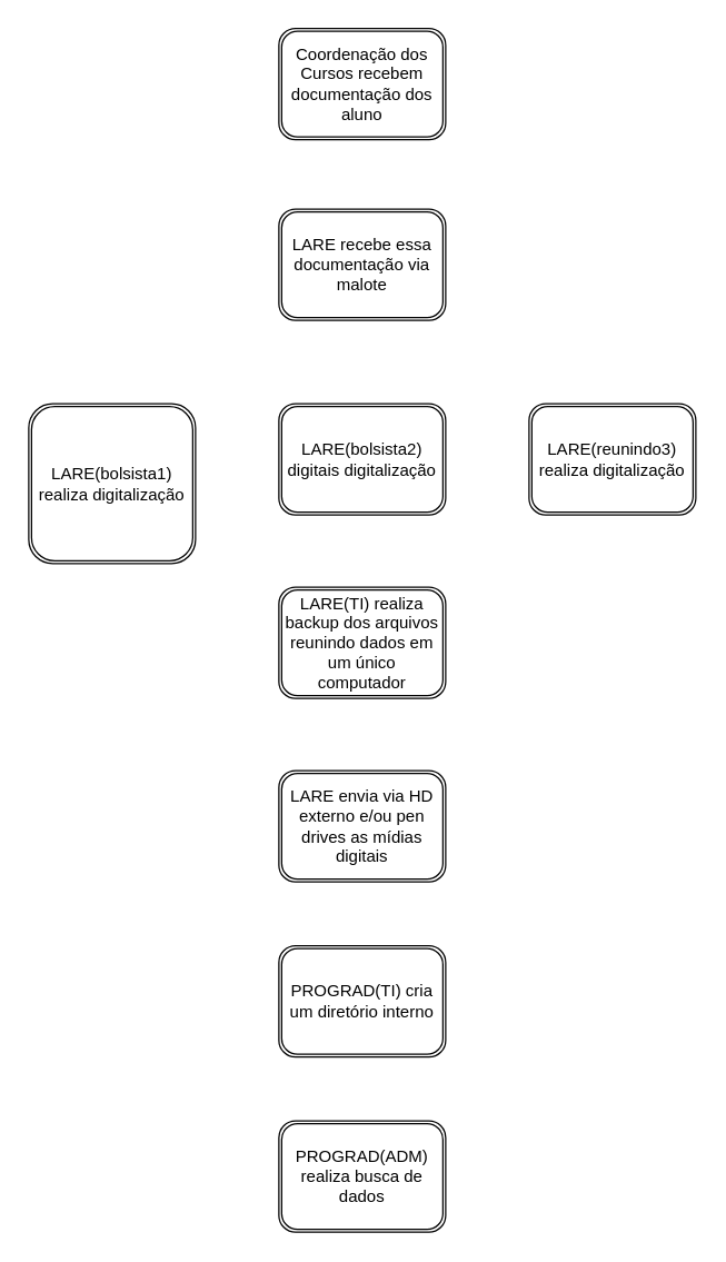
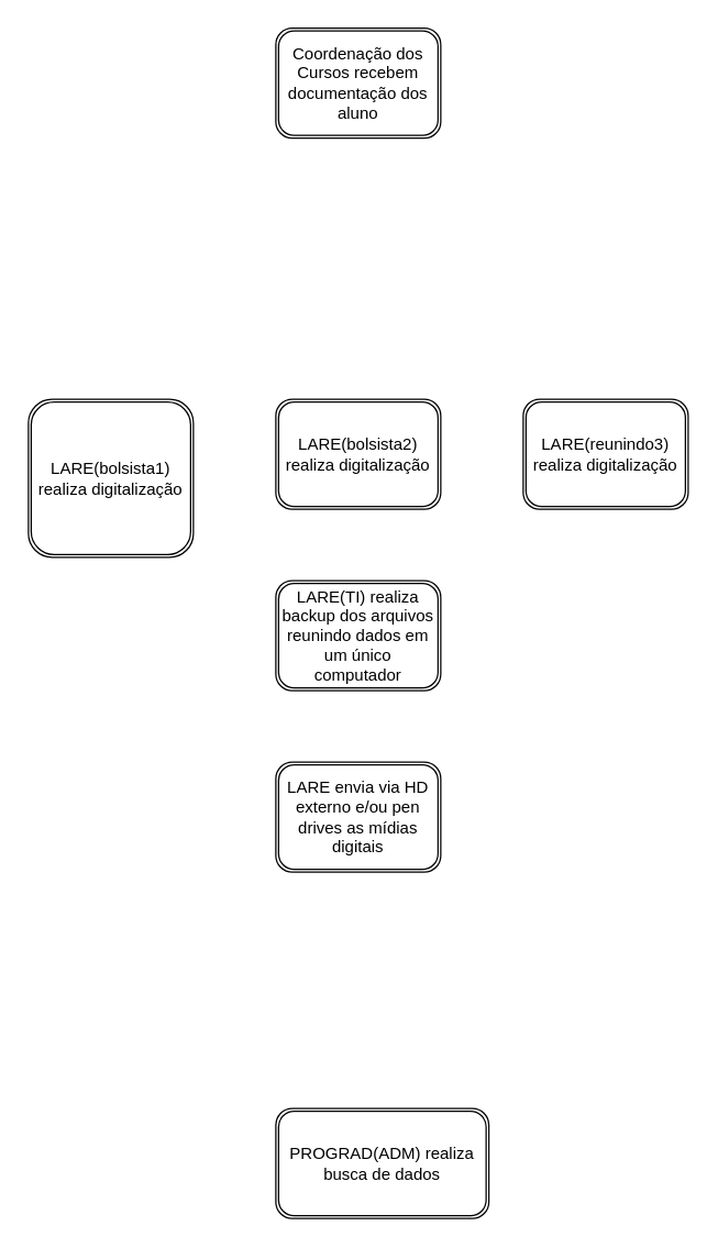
- <mxCell id="3" value="LARE recebe essa documentação via malote" style="shape=ext;double=1;rounded=1;whiteSpace=wrap;html=1;" vertex="1" parent="1"><mxGeometry x="200" y="150" width="120" height="80" as="geometry" /></mxCell>
- <mxCell id="5" value="&lt;div&gt;LARE(bolsista2)&lt;/div&gt;&lt;div&gt;digitais digitalização&lt;br&gt;&lt;/div&gt;" style="shape=ext;double=1;rounded=1;whiteSpace=wrap;html=1;" vertex="1" parent="1"><mxGeometry x="200" y="290" width="120" height="80" as="geometry" /></mxCell>
+ <mxCell id="5" value="&lt;div&gt;LARE(bolsista2)&lt;/div&gt;&lt;div&gt;realiza digitalização&lt;br&gt;&lt;/div&gt;" style="shape=ext;double=1;rounded=1;whiteSpace=wrap;html=1;" vertex="1" parent="1"><mxGeometry x="200" y="290" width="120" height="80" as="geometry" /></mxCell>
- <mxCell id="9" value="PROGRAD(TI) cria um diretório interno" style="shape=ext;double=1;rounded=1;whiteSpace=wrap;html=1;" vertex="1" parent="1"><mxGeometry x="200" y="680" width="120" height="80" as="geometry" /></mxCell>
- <mxCell id="10" value="PROGRAD(ADM) realiza busca de dados" style="shape=ext;double=1;rounded=1;whiteSpace=wrap;html=1;" vertex="1" parent="1"><mxGeometry x="200" y="806" width="120" height="80" as="geometry" /></mxCell>
+ <mxCell id="10" value="PROGRAD(ADM) realiza busca de dados" style="shape=ext;double=1;rounded=1;whiteSpace=wrap;html=1;" vertex="1" parent="1"><mxGeometry x="200" y="806" width="155" height="80" as="geometry" /></mxCell>
